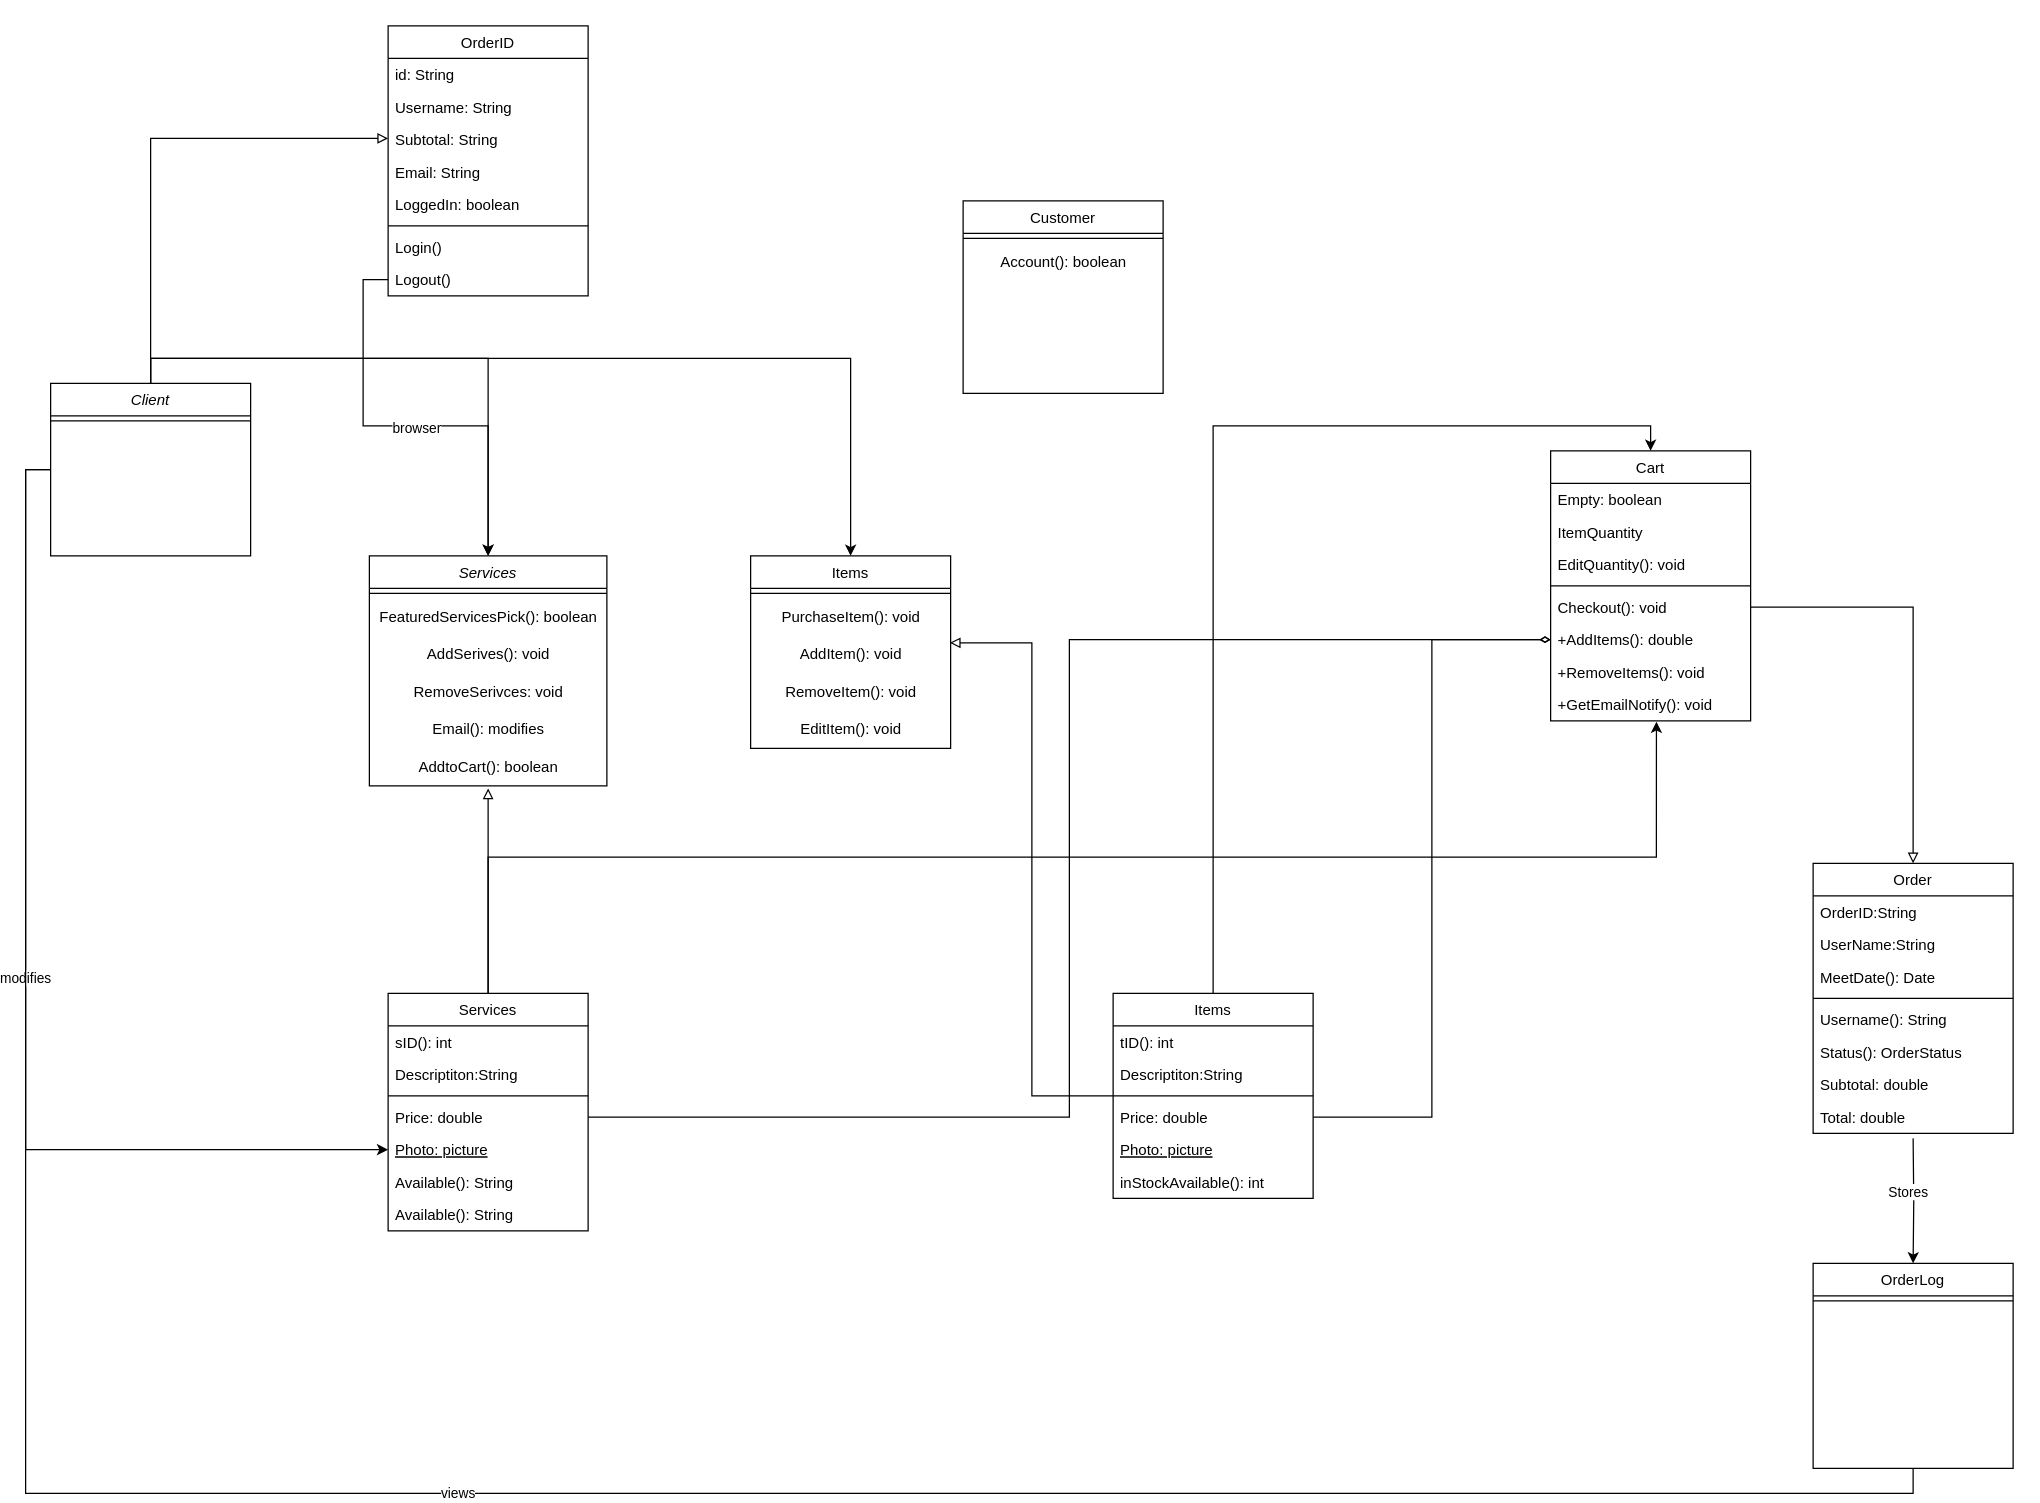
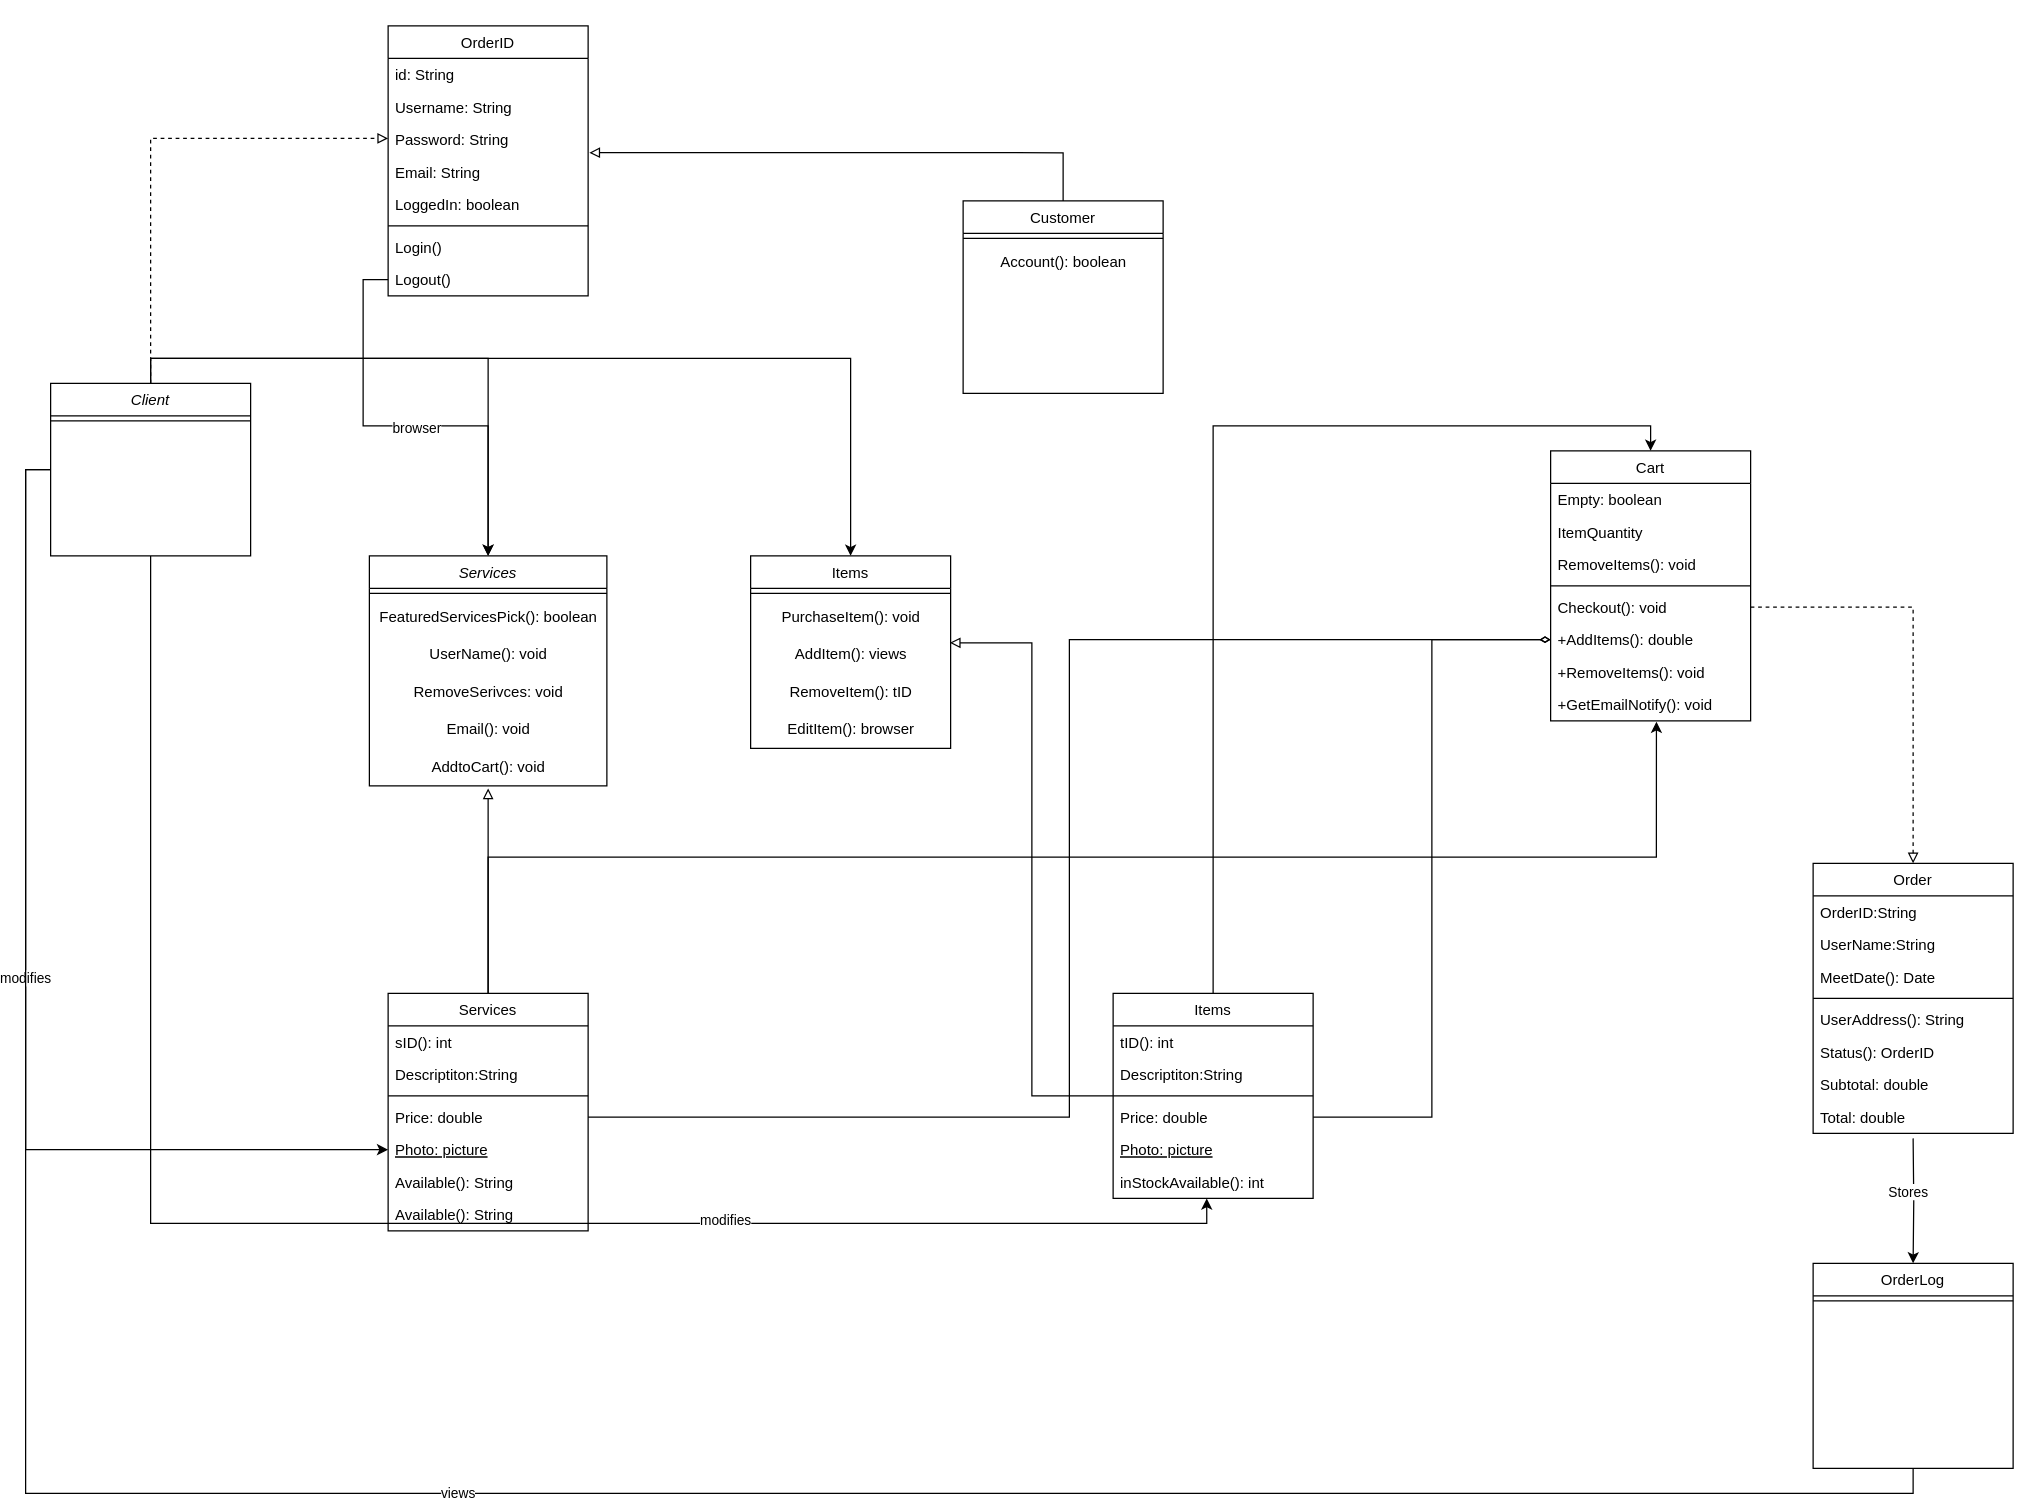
- <mxCell id="35" value="" style="endArrow=block;shadow=0;strokeWidth=1;rounded=0;endFill=0;edgeStyle=elbowEdgeStyle;elbow=vertical;" parent="1" source="8" target="26" edge="1"><mxGeometry x="0.5" y="41" relative="1" as="geometry"><mxPoint x="390" y="402" as="sourcePoint" /><mxPoint x="550" y="402" as="targetPoint" /><mxPoint x="-40" y="32" as="offset" /><Array as="points"><mxPoint x="290" y="110" /></Array></mxGeometry></mxCell>
+ <mxCell id="35" value="" style="endArrow=block;shadow=0;strokeWidth=1;rounded=0;endFill=0;edgeStyle=elbowEdgeStyle;elbow=vertical;dashed=1;" parent="1" source="8" target="26" edge="1"><mxGeometry x="0.5" y="41" relative="1" as="geometry"><mxPoint x="390" y="402" as="sourcePoint" /><mxPoint x="550" y="402" as="targetPoint" /><mxPoint x="-40" y="32" as="offset" /><Array as="points"><mxPoint x="290" y="110" /></Array></mxGeometry></mxCell>
- <mxCell id="29" value="Subtotal: String" style="text;align=left;verticalAlign=top;spacingLeft=4;spacingRight=4;overflow=hidden;rotatable=0;points=[[0,0.5],[1,0.5]];portConstraint=eastwest;rounded=0;shadow=0;html=0;" parent="26" vertex="1"><mxGeometry y="78" width="160" height="26" as="geometry" /></mxCell>
+ <mxCell id="29" value="Password: String" style="text;align=left;verticalAlign=top;spacingLeft=4;spacingRight=4;overflow=hidden;rotatable=0;points=[[0,0.5],[1,0.5]];portConstraint=eastwest;rounded=0;shadow=0;html=0;" parent="26" vertex="1"><mxGeometry y="78" width="160" height="26" as="geometry" /></mxCell>
+ <mxCell id="52" style="edgeStyle=orthogonalEdgeStyle;rounded=0;orthogonalLoop=1;jettySize=auto;html=1;exitX=0.5;exitY=0;exitDx=0;exitDy=0;entryX=1.006;entryY=-0.098;entryDx=0;entryDy=0;entryPerimeter=0;endArrow=block;endFill=0;" edge="1" parent="1" source="53" target="30"><mxGeometry relative="1" as="geometry" /></mxCell>
- <mxCell id="59" value="EditQuantity(): void" style="text;align=left;verticalAlign=top;spacingLeft=4;spacingRight=4;overflow=hidden;rotatable=0;points=[[0,0.5],[1,0.5]];portConstraint=eastwest;rounded=0;shadow=0;html=0;" vertex="1" parent="56"><mxGeometry y="78" width="160" height="26" as="geometry" /></mxCell>
+ <mxCell id="59" value="RemoveItems(): void" style="text;align=left;verticalAlign=top;spacingLeft=4;spacingRight=4;overflow=hidden;rotatable=0;points=[[0,0.5],[1,0.5]];portConstraint=eastwest;rounded=0;shadow=0;html=0;" vertex="1" parent="56"><mxGeometry y="78" width="160" height="26" as="geometry" /></mxCell>
- <mxCell id="78" style="edgeStyle=orthogonalEdgeStyle;rounded=0;orthogonalLoop=1;jettySize=auto;html=1;entryX=0.5;entryY=0;entryDx=0;entryDy=0;endArrow=block;endFill=0;" edge="1" parent="1" source="61" target="69"><mxGeometry relative="1" as="geometry" /></mxCell>
+ <mxCell id="78" style="edgeStyle=orthogonalEdgeStyle;rounded=0;orthogonalLoop=1;jettySize=auto;html=1;entryX=0.5;entryY=0;entryDx=0;entryDy=0;endArrow=block;endFill=0;dashed=1;" edge="1" parent="1" source="61" target="69"><mxGeometry relative="1" as="geometry" /></mxCell>
- <mxCell id="39" value="AddSerives(): void" style="text;html=1;align=center;verticalAlign=middle;resizable=0;points=[];autosize=1;strokeColor=none;fillColor=none;" vertex="1" parent="36"><mxGeometry y="64" width="190" height="30" as="geometry" /></mxCell>
+ <mxCell id="39" value="UserName(): void" style="text;html=1;align=center;verticalAlign=middle;resizable=0;points=[];autosize=1;strokeColor=none;fillColor=none;" vertex="1" parent="36"><mxGeometry y="64" width="190" height="30" as="geometry" /></mxCell>
- <mxCell id="23" value="AddItem(): void" style="text;html=1;align=center;verticalAlign=middle;resizable=0;points=[];autosize=1;strokeColor=none;fillColor=none;" vertex="1" parent="20"><mxGeometry y="64" width="160" height="30" as="geometry" /></mxCell>
+ <mxCell id="23" value="AddItem(): views" style="text;html=1;align=center;verticalAlign=middle;resizable=0;points=[];autosize=1;strokeColor=none;fillColor=none;" vertex="1" parent="20"><mxGeometry y="64" width="160" height="30" as="geometry" /></mxCell>
- <mxCell id="24" value="RemoveItem(): void" style="text;html=1;align=center;verticalAlign=middle;resizable=0;points=[];autosize=1;strokeColor=none;fillColor=none;" vertex="1" parent="20"><mxGeometry y="94" width="160" height="30" as="geometry" /></mxCell>
+ <mxCell id="24" value="RemoveItem(): tID" style="text;html=1;align=center;verticalAlign=middle;resizable=0;points=[];autosize=1;strokeColor=none;fillColor=none;" vertex="1" parent="20"><mxGeometry y="94" width="160" height="30" as="geometry" /></mxCell>
- <mxCell id="41" value="Email(): modifies" style="text;html=1;align=center;verticalAlign=middle;resizable=0;points=[];autosize=1;strokeColor=none;fillColor=none;" vertex="1" parent="36"><mxGeometry y="124" width="190" height="30" as="geometry" /></mxCell>
+ <mxCell id="41" value="Email(): void" style="text;html=1;align=center;verticalAlign=middle;resizable=0;points=[];autosize=1;strokeColor=none;fillColor=none;" vertex="1" parent="36"><mxGeometry y="124" width="190" height="30" as="geometry" /></mxCell>
- <mxCell id="25" value="EditItem(): void" style="text;html=1;align=center;verticalAlign=middle;resizable=0;points=[];autosize=1;strokeColor=none;fillColor=none;" vertex="1" parent="20"><mxGeometry y="124" width="160" height="30" as="geometry" /></mxCell>
+ <mxCell id="25" value="EditItem(): browser" style="text;html=1;align=center;verticalAlign=middle;resizable=0;points=[];autosize=1;strokeColor=none;fillColor=none;" vertex="1" parent="20"><mxGeometry y="124" width="160" height="30" as="geometry" /></mxCell>
- <mxCell id="42" value="AddtoCart(): boolean" style="text;html=1;align=center;verticalAlign=middle;resizable=0;points=[];autosize=1;strokeColor=none;fillColor=none;" vertex="1" parent="36"><mxGeometry y="154" width="190" height="30" as="geometry" /></mxCell>
+ <mxCell id="42" value="AddtoCart(): void" style="text;html=1;align=center;verticalAlign=middle;resizable=0;points=[];autosize=1;strokeColor=none;fillColor=none;" vertex="1" parent="36"><mxGeometry y="154" width="190" height="30" as="geometry" /></mxCell>
- <mxCell id="74" value="Username(): String" style="text;align=left;verticalAlign=top;spacingLeft=4;spacingRight=4;overflow=hidden;rotatable=0;points=[[0,0.5],[1,0.5]];portConstraint=eastwest;" vertex="1" parent="69"><mxGeometry y="112" width="160" height="26" as="geometry" /></mxCell>
+ <mxCell id="74" value="UserAddress(): String" style="text;align=left;verticalAlign=top;spacingLeft=4;spacingRight=4;overflow=hidden;rotatable=0;points=[[0,0.5],[1,0.5]];portConstraint=eastwest;" vertex="1" parent="69"><mxGeometry y="112" width="160" height="26" as="geometry" /></mxCell>
- <mxCell id="75" value="Status(): OrderStatus" style="text;align=left;verticalAlign=top;spacingLeft=4;spacingRight=4;overflow=hidden;rotatable=0;points=[[0,0.5],[1,0.5]];portConstraint=eastwest;" vertex="1" parent="69"><mxGeometry y="138" width="160" height="26" as="geometry" /></mxCell>
+ <mxCell id="75" value="Status(): OrderID" style="text;align=left;verticalAlign=top;spacingLeft=4;spacingRight=4;overflow=hidden;rotatable=0;points=[[0,0.5],[1,0.5]];portConstraint=eastwest;" vertex="1" parent="69"><mxGeometry y="138" width="160" height="26" as="geometry" /></mxCell>
+ <mxCell id="6" style="edgeStyle=orthogonalEdgeStyle;rounded=0;orthogonalLoop=1;jettySize=auto;html=1;entryX=0.468;entryY=1.003;entryDx=0;entryDy=0;entryPerimeter=0;endArrow=classic;endFill=1;" edge="1" parent="1" source="8" target="51"><mxGeometry relative="1" as="geometry" /></mxCell>
+ <mxCell id="7" value="modifies" style="edgeLabel;html=1;align=center;verticalAlign=middle;resizable=0;points=[];" vertex="1" connectable="0" parent="6"><mxGeometry x="0.418" y="3" relative="1" as="geometry"><mxPoint x="1" as="offset" /></mxGeometry></mxCell>
